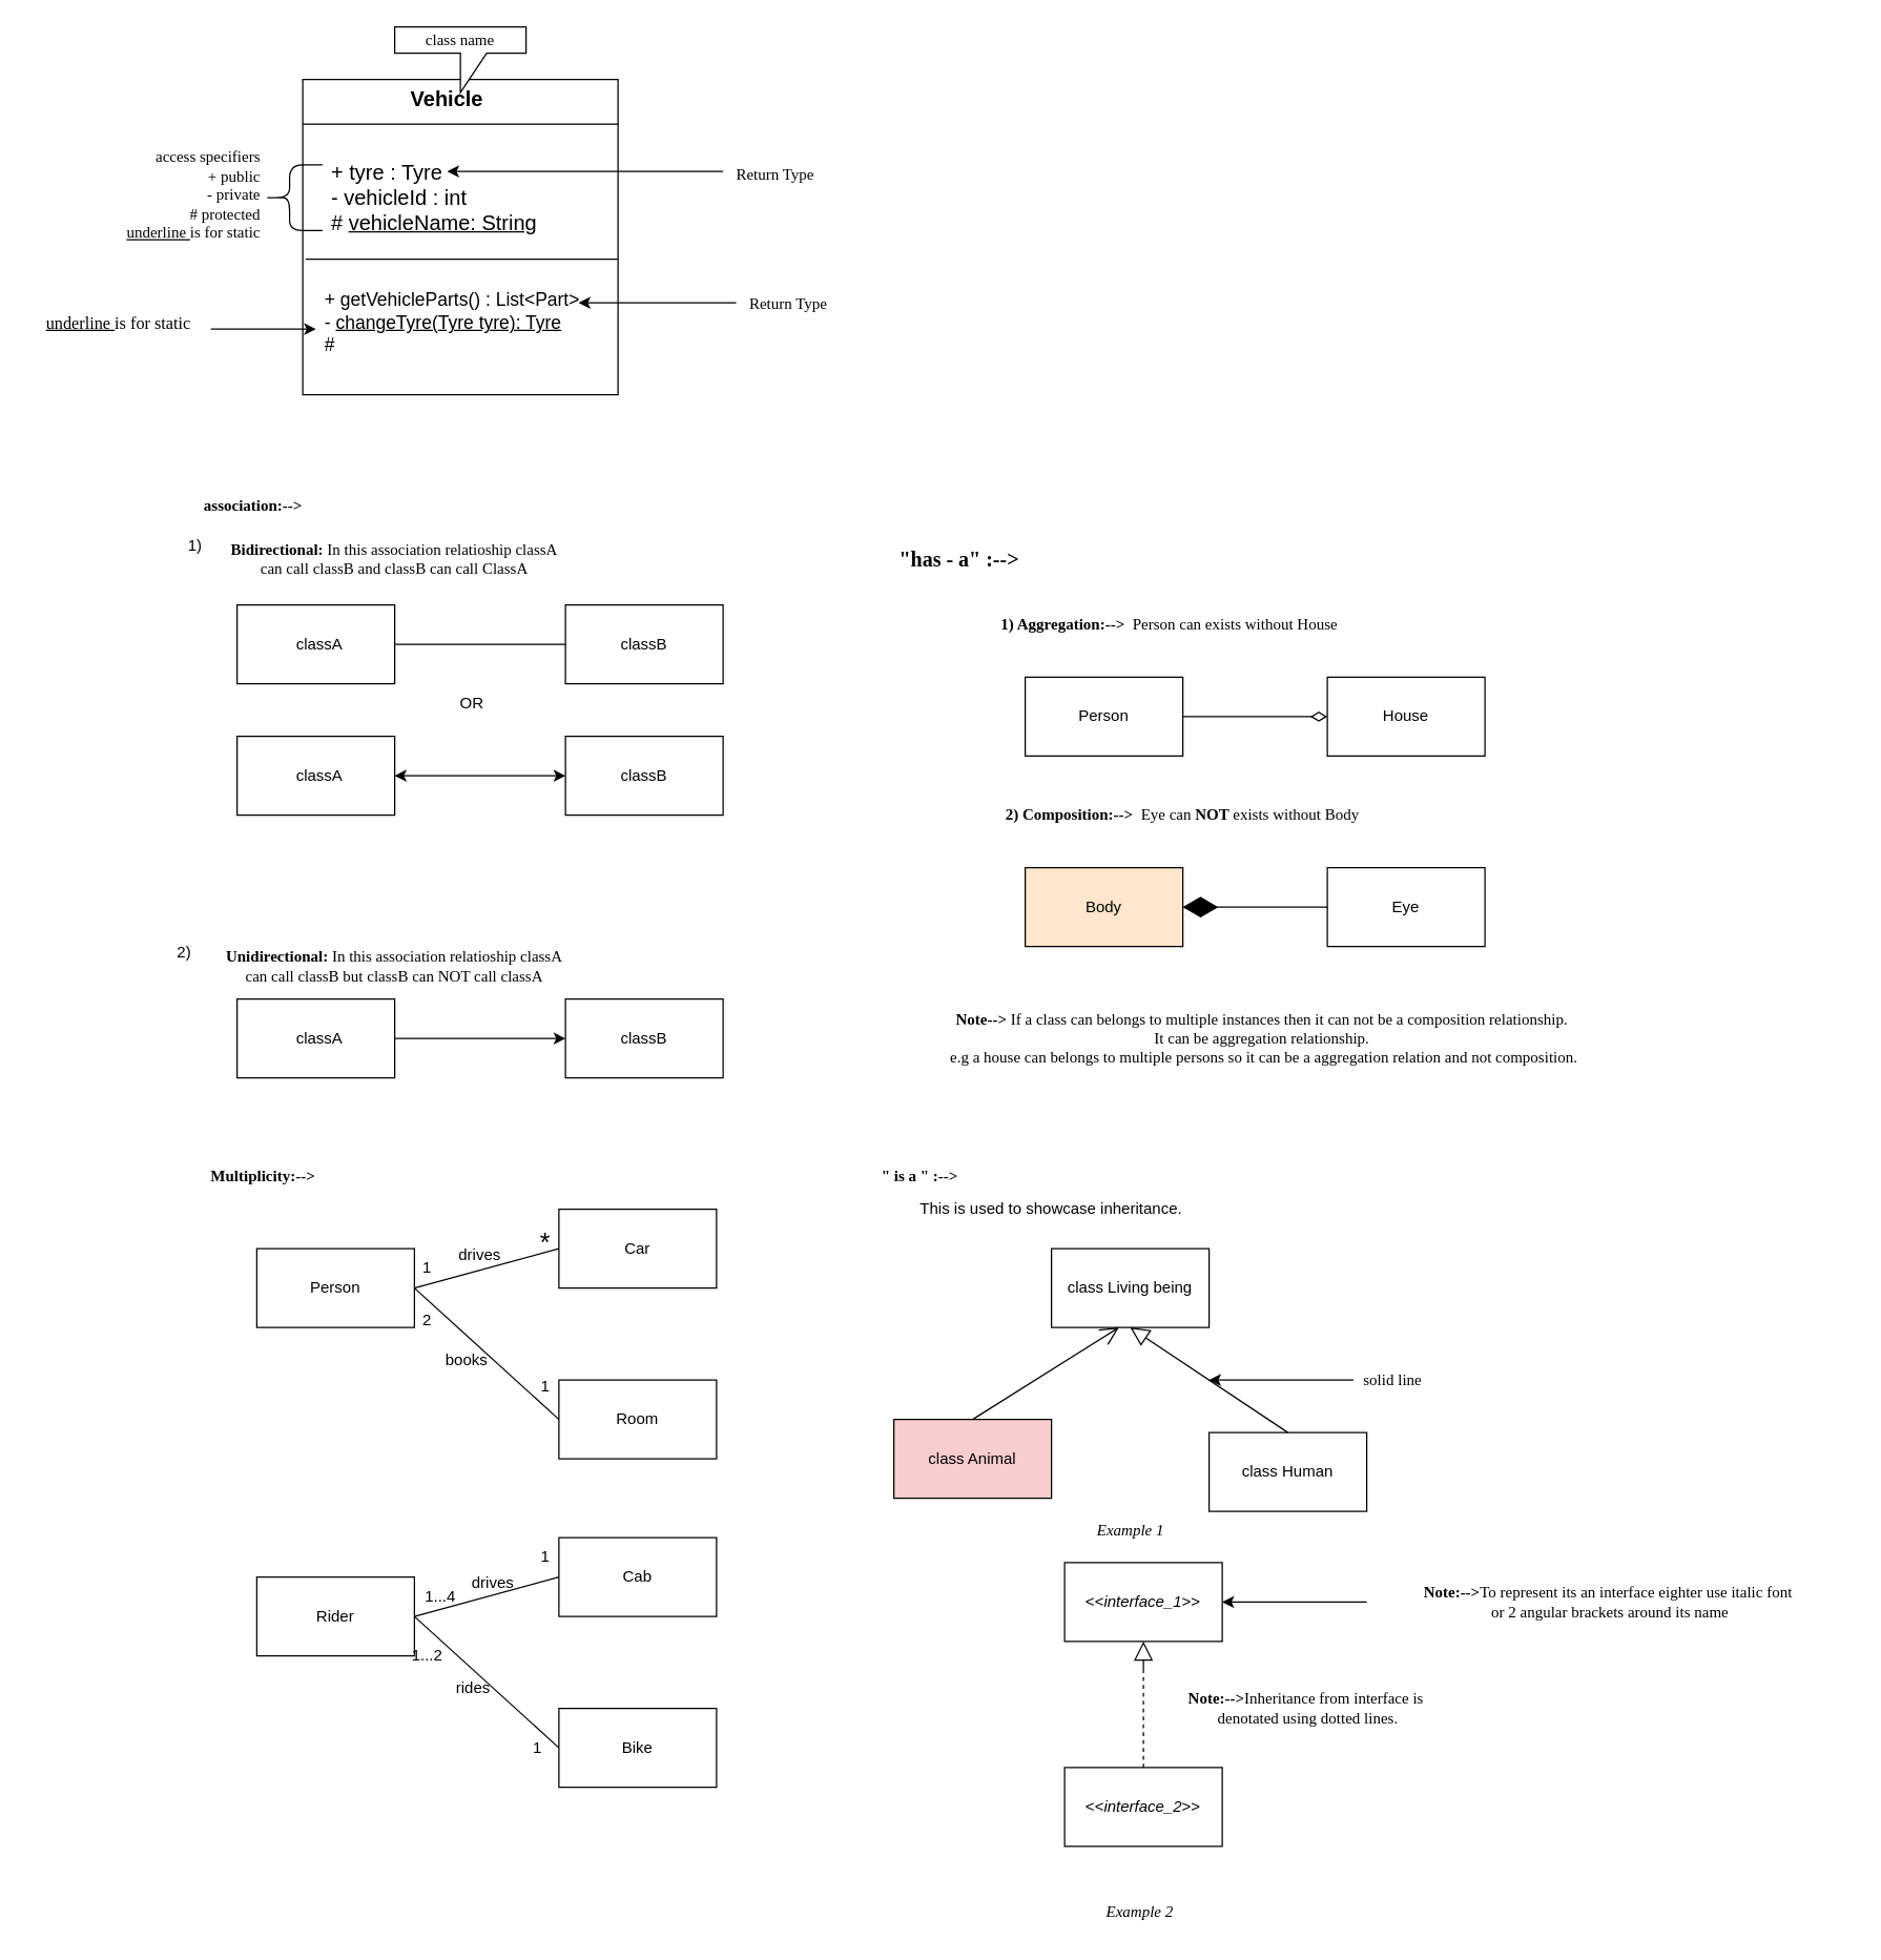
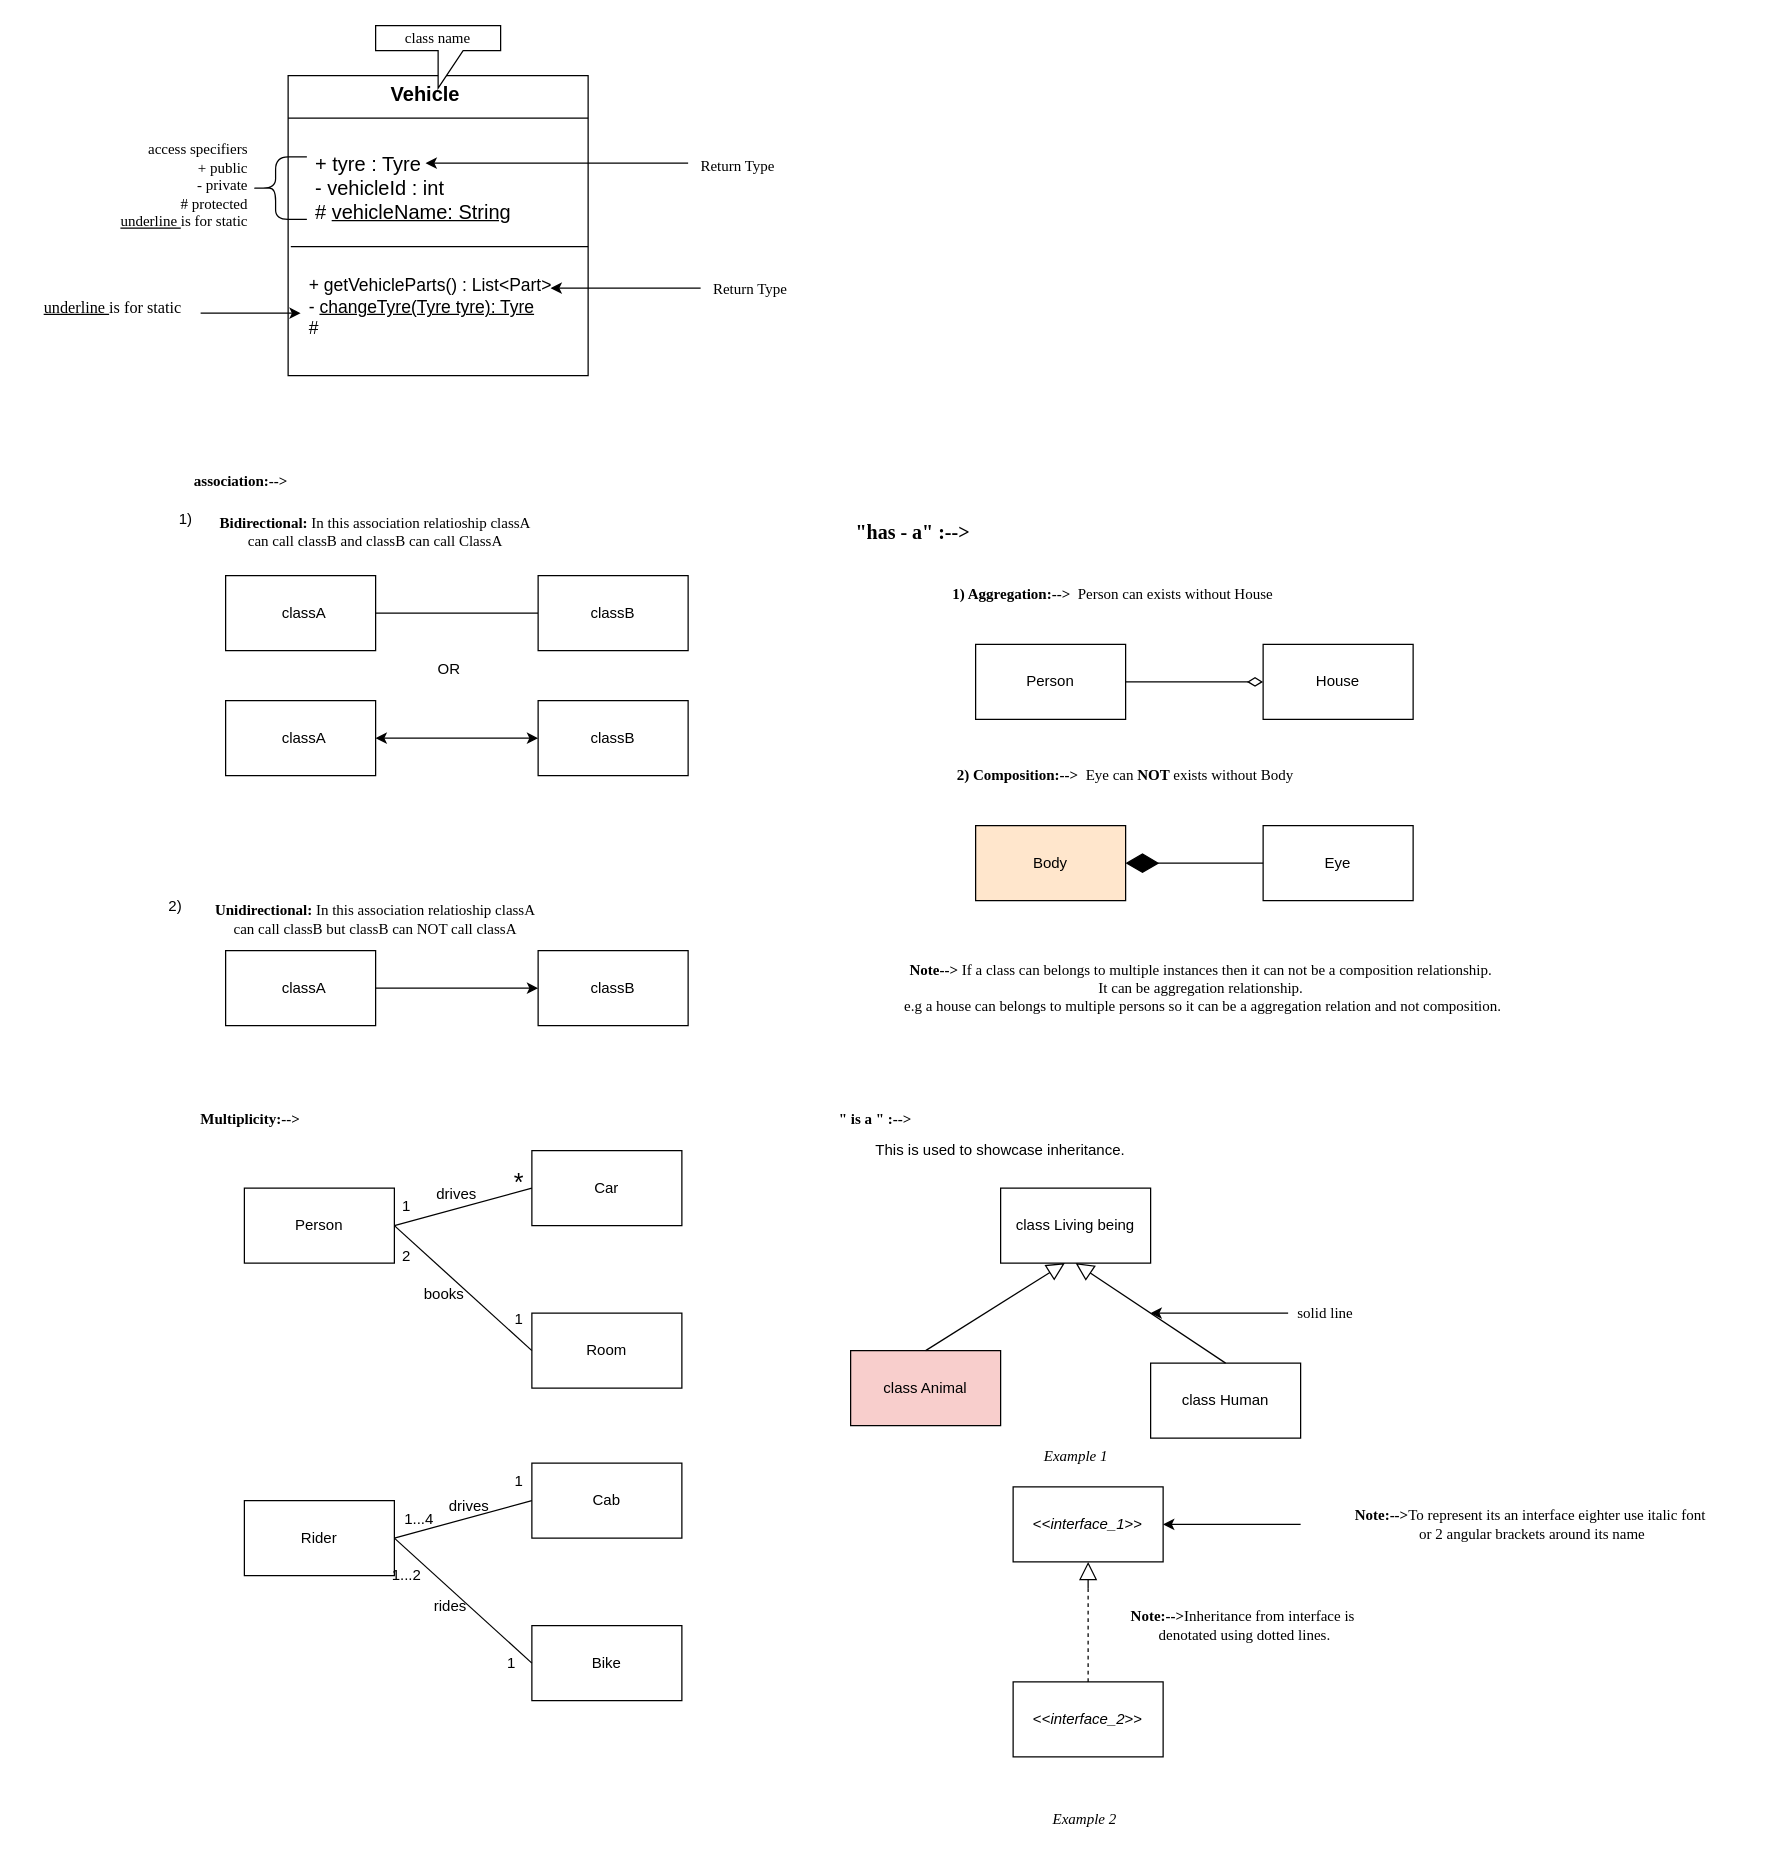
- <mxCell id="82" value="" style="edgeStyle=none;html=1;endSize=12;endArrow=open;endFill=0;rounded=0;entryX=0.428;entryY=1;entryDx=0;entryDy=0;entryPerimeter=0;exitX=0.5;exitY=0;exitDx=0;exitDy=0;" edge="1" parent="1" source="80" target="79"><mxGeometry width="160" relative="1" as="geometry"><mxPoint x="640" y="1020" as="sourcePoint" /><mxPoint x="800" y="1020" as="targetPoint" /></mxGeometry></mxCell>
+ <mxCell id="82" value="" style="edgeStyle=none;html=1;endSize=12;endArrow=block;endFill=0;rounded=0;entryX=0.428;entryY=1;entryDx=0;entryDy=0;entryPerimeter=0;exitX=0.5;exitY=0;exitDx=0;exitDy=0;" edge="1" parent="1" source="80" target="79"><mxGeometry width="160" relative="1" as="geometry"><mxPoint x="640" y="1020" as="sourcePoint" /><mxPoint x="800" y="1020" as="targetPoint" /></mxGeometry></mxCell>
